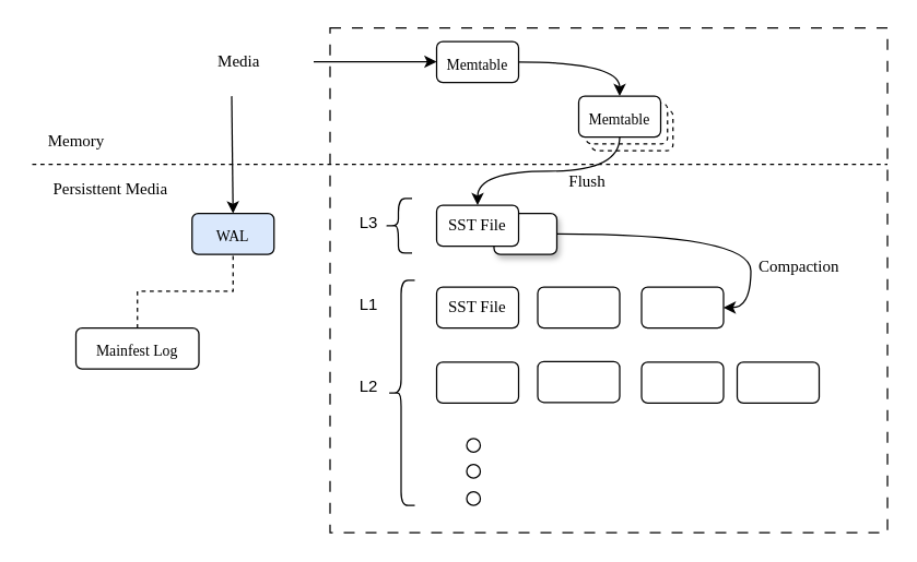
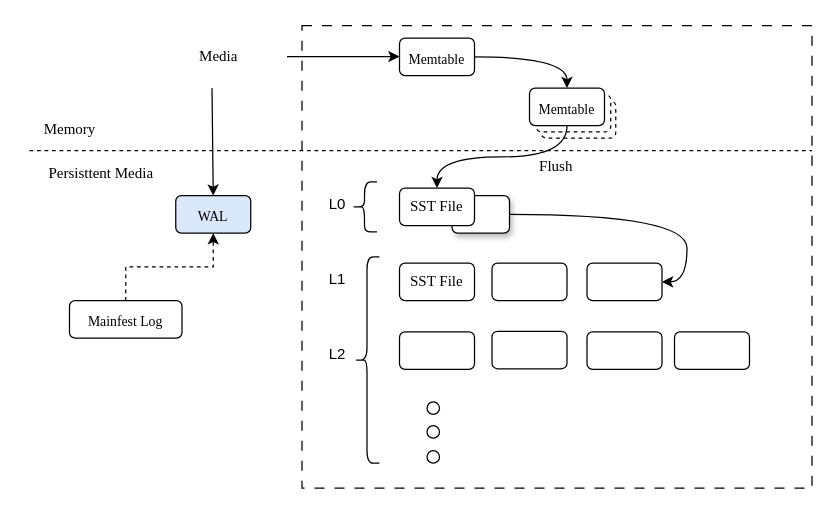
- <mxCell id="38" value="&lt;font data-font-src=&quot;https://fonts.googleapis.com/css?family=Architects+Daughter&quot; face=&quot;Architects Daughter&quot;&gt;Flush&lt;/font&gt;" style="text;html=1;align=center;verticalAlign=middle;resizable=0;points=[];autosize=1;strokeColor=none;fillColor=none;" vertex="1" parent="1"><mxGeometry x="404" y="118" width="50" height="30" as="geometry" /></mxCell>
+ <mxCell id="38" value="&lt;font data-font-src=&quot;https://fonts.googleapis.com/css?family=Architects+Daughter&quot; face=&quot;Architects Daughter&quot;&gt;Flush&lt;/font&gt;" style="text;html=1;align=center;verticalAlign=middle;resizable=0;points=[];autosize=1;strokeColor=none;fillColor=none;" vertex="1" parent="1"><mxGeometry x="419" y="118" width="50" height="30" as="geometry" /></mxCell>
- <mxCell id="28" value="L3" style="text;html=1;align=center;verticalAlign=middle;resizable=0;points=[];autosize=1;strokeColor=none;fillColor=none;" vertex="1" parent="1"><mxGeometry x="249" y="148" width="40" height="30" as="geometry" /></mxCell>
+ <mxCell id="28" value="L0" style="text;html=1;align=center;verticalAlign=middle;resizable=0;points=[];autosize=1;strokeColor=none;fillColor=none;" vertex="1" parent="1"><mxGeometry x="249" y="148" width="40" height="30" as="geometry" /></mxCell>
- <mxCell id="32" style="edgeStyle=orthogonalEdgeStyle;rounded=0;orthogonalLoop=1;jettySize=auto;html=1;exitX=0.5;exitY=0;exitDx=0;exitDy=0;entryX=0.5;entryY=1;entryDx=0;entryDy=0;dashed=1;endArrow=none;" edge="1" parent="1" source="33" target="31"><mxGeometry relative="1" as="geometry" /></mxCell>
+ <mxCell id="32" style="edgeStyle=orthogonalEdgeStyle;rounded=0;orthogonalLoop=1;jettySize=auto;html=1;exitX=0.5;exitY=0;exitDx=0;exitDy=0;entryX=0.5;entryY=1;entryDx=0;entryDy=0;dashed=1;" edge="1" parent="1" source="33" target="31"><mxGeometry relative="1" as="geometry" /></mxCell>
- <mxCell id="25" value="&lt;font data-font-src=&quot;https://fonts.googleapis.com/css?family=Architects+Daughter&quot; face=&quot;Architects Daughter&quot;&gt;Compaction&lt;/font&gt;" style="text;html=1;align=center;verticalAlign=middle;resizable=0;points=[];autosize=1;strokeColor=none;fillColor=none;" vertex="1" parent="1"><mxGeometry x="539" y="180" width="90" height="30" as="geometry" /></mxCell>
